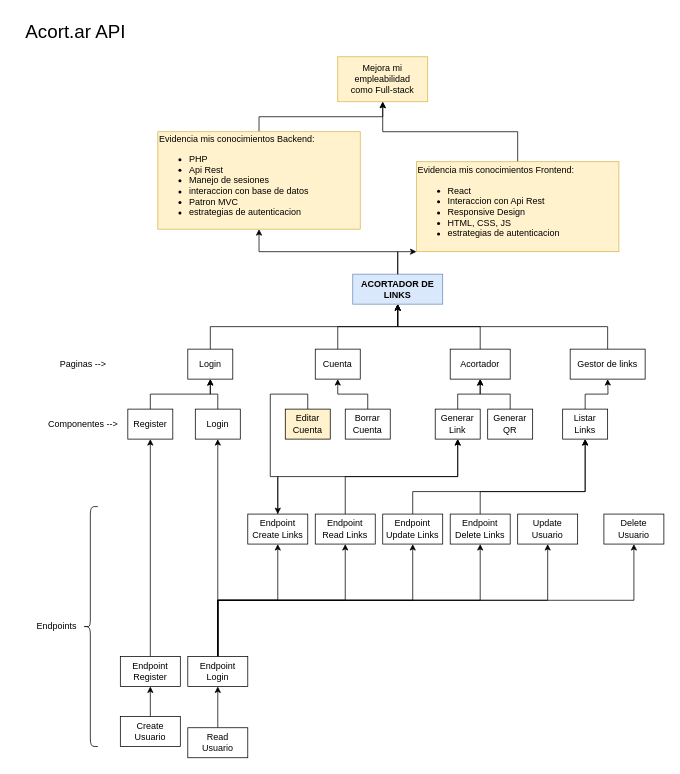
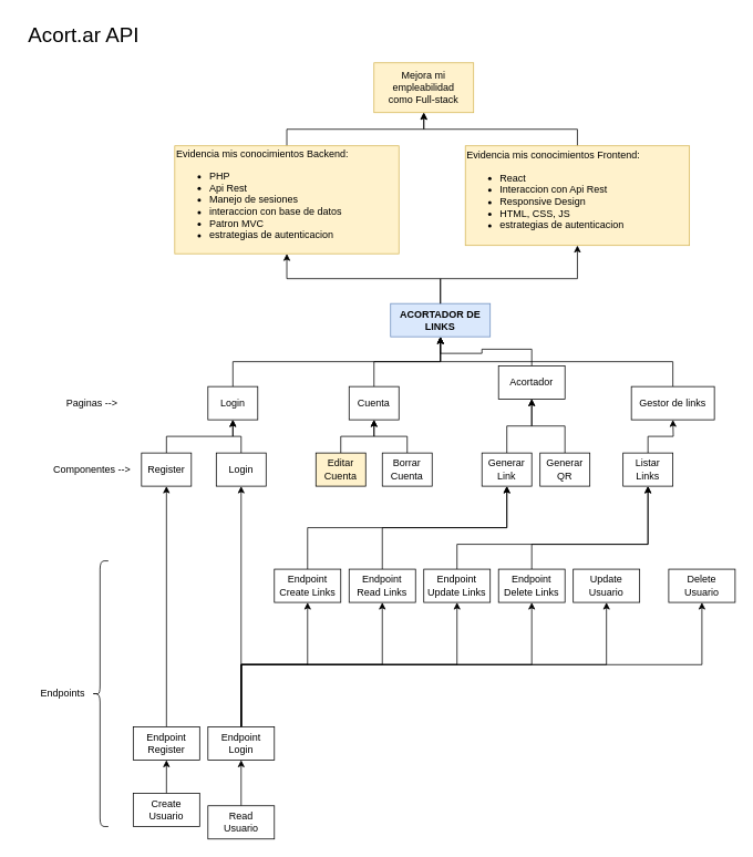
- <mxCell id="15" value="Evidencia mis conocimientos Frontend:&lt;br&gt;&lt;ul&gt;&lt;li&gt;React&lt;/li&gt;&lt;li&gt;Interaccion con Api Rest&lt;/li&gt;&lt;li&gt;Responsive Design&lt;/li&gt;&lt;li&gt;HTML, CSS, JS&lt;/li&gt;&lt;li&gt;estrategias de autenticacion&lt;/li&gt;&lt;/ul&gt;" style="rounded=0;whiteSpace=wrap;html=1;fontStyle=0;fillColor=#fff2cc;strokeColor=#d6b656;align=left;" parent="1" vertex="1"><mxGeometry x="555" y="215" width="270" height="120" as="geometry" /></mxCell>
+ <mxCell id="15" value="Evidencia mis conocimientos Frontend:&lt;br&gt;&lt;ul&gt;&lt;li&gt;React&lt;/li&gt;&lt;li&gt;Interaccion con Api Rest&lt;/li&gt;&lt;li&gt;Responsive Design&lt;/li&gt;&lt;li&gt;HTML, CSS, JS&lt;/li&gt;&lt;li&gt;estrategias de autenticacion&lt;/li&gt;&lt;/ul&gt;" style="rounded=0;whiteSpace=wrap;html=1;fontStyle=0;fillColor=#fff2cc;strokeColor=#d6b656;align=left;" parent="1" vertex="1"><mxGeometry x="560" y="175" width="270" height="120" as="geometry" /></mxCell>
- <mxCell id="11" value="Acortador" style="rounded=0;whiteSpace=wrap;html=1;fontStyle=0" parent="1" vertex="1"><mxGeometry x="600" y="465" width="80" height="40" as="geometry" /></mxCell>
+ <mxCell id="11" value="Acortador" style="rounded=0;whiteSpace=wrap;html=1;fontStyle=0" parent="1" vertex="1"><mxGeometry x="600" y="440" width="80" height="40" as="geometry" /></mxCell>
- <mxCell id="28" style="edgeStyle=orthogonalEdgeStyle;rounded=0;orthogonalLoop=1;jettySize=auto;html=1;exitX=0.5;exitY=0;exitDx=0;exitDy=0;" parent="1" source="29" target="39" edge="1"><mxGeometry relative="1" as="geometry"><mxPoint x="420" y="505" as="targetPoint" /></mxGeometry></mxCell>
+ <mxCell id="28" style="edgeStyle=orthogonalEdgeStyle;rounded=0;orthogonalLoop=1;jettySize=auto;html=1;exitX=0.5;exitY=0;exitDx=0;exitDy=0;entryX=0.5;entryY=1;entryDx=0;entryDy=0;" parent="1" source="29" target="27" edge="1"><mxGeometry relative="1" as="geometry"><mxPoint x="420" y="505" as="targetPoint" /></mxGeometry></mxCell>
